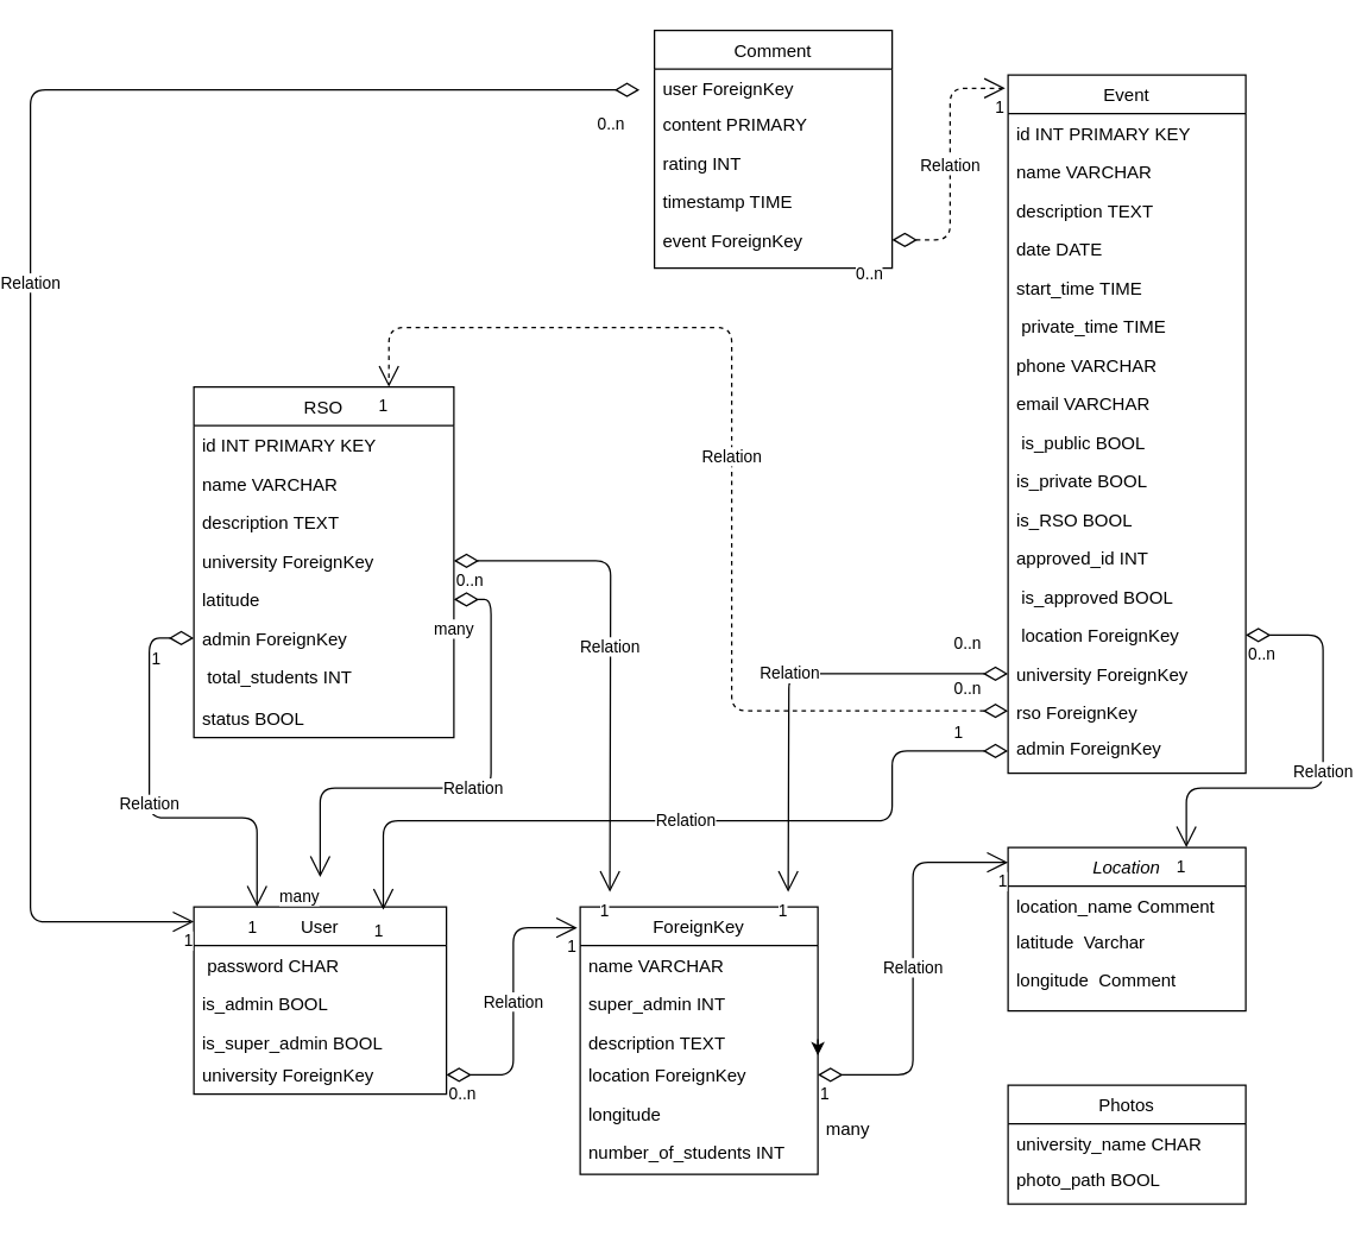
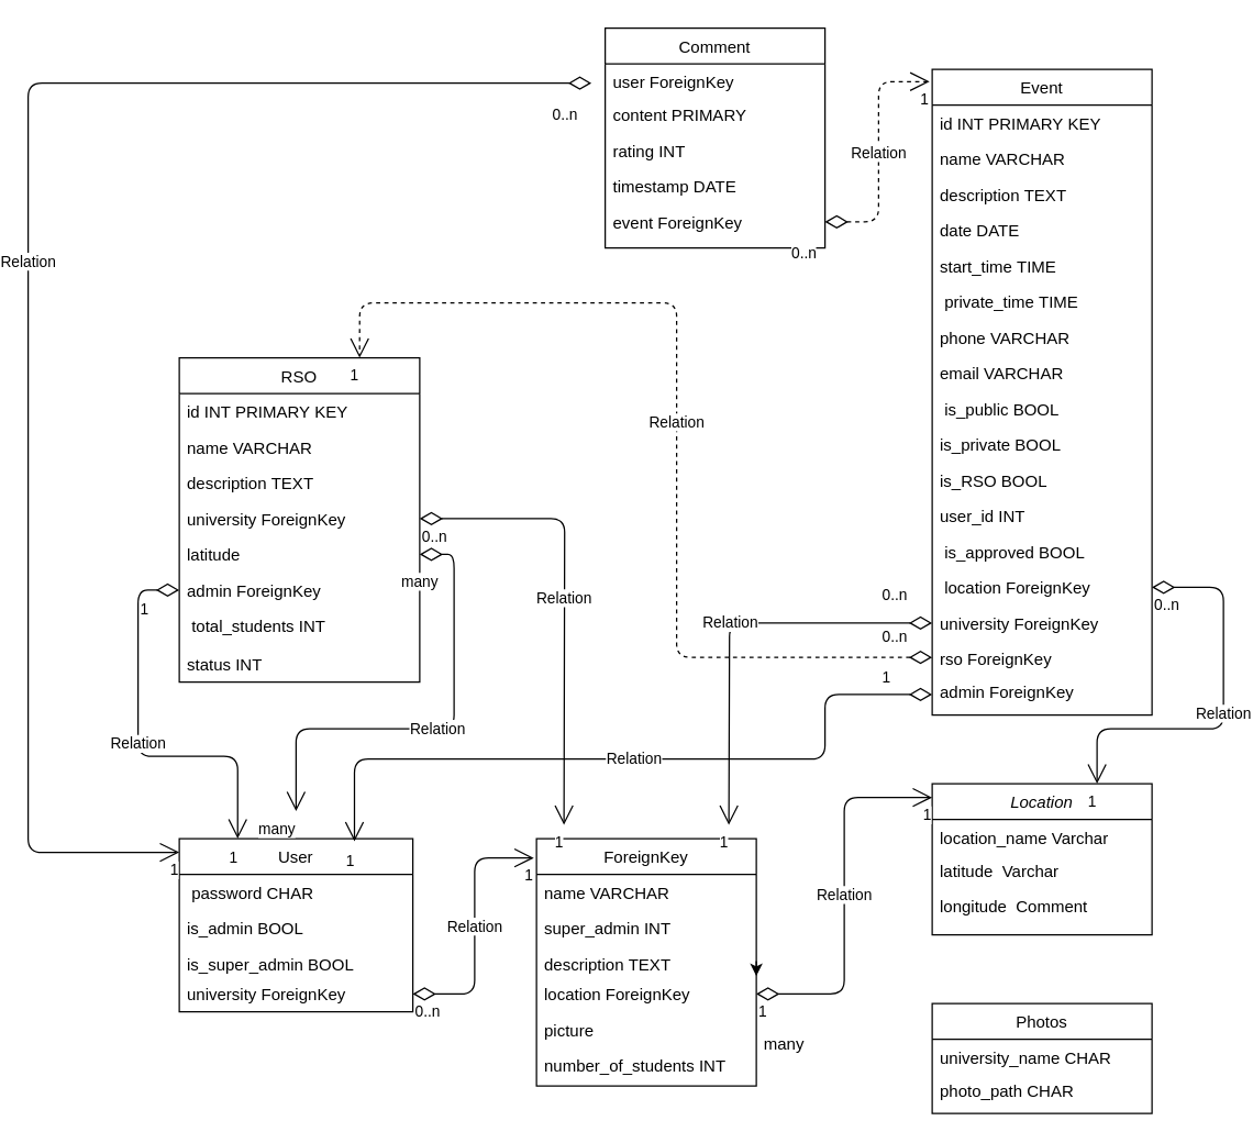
- <mxCell id="10" value="timestamp TIME" style="text;strokeColor=none;fillColor=none;align=left;verticalAlign=top;spacingLeft=4;spacingRight=4;overflow=hidden;rotatable=0;points=[[0,0.5],[1,0.5]];portConstraint=eastwest;" vertex="1" parent="6"><mxGeometry y="102" width="160" height="26" as="geometry" /></mxCell>
+ <mxCell id="10" value="timestamp DATE" style="text;strokeColor=none;fillColor=none;align=left;verticalAlign=top;spacingLeft=4;spacingRight=4;overflow=hidden;rotatable=0;points=[[0,0.5],[1,0.5]];portConstraint=eastwest;" vertex="1" parent="6"><mxGeometry y="102" width="160" height="26" as="geometry" /></mxCell>
- <mxCell id="27" value="approved_id INT" style="text;strokeColor=none;fillColor=none;align=left;verticalAlign=top;spacingLeft=4;spacingRight=4;overflow=hidden;rotatable=0;points=[[0,0.5],[1,0.5]];portConstraint=eastwest;" vertex="1" parent="15"><mxGeometry y="312" width="160" height="26" as="geometry" /></mxCell>
+ <mxCell id="27" value="user_id INT" style="text;strokeColor=none;fillColor=none;align=left;verticalAlign=top;spacingLeft=4;spacingRight=4;overflow=hidden;rotatable=0;points=[[0,0.5],[1,0.5]];portConstraint=eastwest;" vertex="1" parent="15"><mxGeometry y="312" width="160" height="26" as="geometry" /></mxCell>
- <mxCell id="41" value="status BOOL" style="text;strokeColor=none;fillColor=none;align=left;verticalAlign=top;spacingLeft=4;spacingRight=4;overflow=hidden;rotatable=0;points=[[0,0.5],[1,0.5]];portConstraint=eastwest;" vertex="1" parent="33"><mxGeometry y="210" width="175" height="26" as="geometry" /></mxCell>
+ <mxCell id="41" value="status INT" style="text;strokeColor=none;fillColor=none;align=left;verticalAlign=top;spacingLeft=4;spacingRight=4;overflow=hidden;rotatable=0;points=[[0,0.5],[1,0.5]];portConstraint=eastwest;" vertex="1" parent="33"><mxGeometry y="210" width="175" height="26" as="geometry" /></mxCell>
- <mxCell id="3" value="location_name Comment" style="text;align=left;verticalAlign=top;spacingLeft=4;spacingRight=4;overflow=hidden;rotatable=0;points=[[0,0.5],[1,0.5]];portConstraint=eastwest;" parent="2" vertex="1"><mxGeometry y="26" width="160" height="24" as="geometry" /></mxCell>
+ <mxCell id="3" value="location_name Varchar" style="text;align=left;verticalAlign=top;spacingLeft=4;spacingRight=4;overflow=hidden;rotatable=0;points=[[0,0.5],[1,0.5]];portConstraint=eastwest;" parent="2" vertex="1"><mxGeometry y="26" width="160" height="24" as="geometry" /></mxCell>
- <mxCell id="47" value="longitude" style="text;strokeColor=none;fillColor=none;align=left;verticalAlign=top;spacingLeft=4;spacingRight=4;overflow=hidden;rotatable=0;points=[[0,0.5],[1,0.5]];portConstraint=eastwest;" vertex="1" parent="42"><mxGeometry y="126" width="160" height="26" as="geometry" /></mxCell>
+ <mxCell id="47" value="picture" style="text;strokeColor=none;fillColor=none;align=left;verticalAlign=top;spacingLeft=4;spacingRight=4;overflow=hidden;rotatable=0;points=[[0,0.5],[1,0.5]];portConstraint=eastwest;" vertex="1" parent="42"><mxGeometry y="126" width="160" height="26" as="geometry" /></mxCell>
- <mxCell id="14" value="photo_path BOOL" style="text;strokeColor=none;fillColor=none;align=left;verticalAlign=top;spacingLeft=4;spacingRight=4;overflow=hidden;rotatable=0;points=[[0,0.5],[1,0.5]];portConstraint=eastwest;" vertex="1" parent="12"><mxGeometry y="50" width="160" height="26" as="geometry" /></mxCell>
+ <mxCell id="14" value="photo_path CHAR" style="text;strokeColor=none;fillColor=none;align=left;verticalAlign=top;spacingLeft=4;spacingRight=4;overflow=hidden;rotatable=0;points=[[0,0.5],[1,0.5]];portConstraint=eastwest;" vertex="1" parent="12"><mxGeometry y="50" width="160" height="26" as="geometry" /></mxCell>
